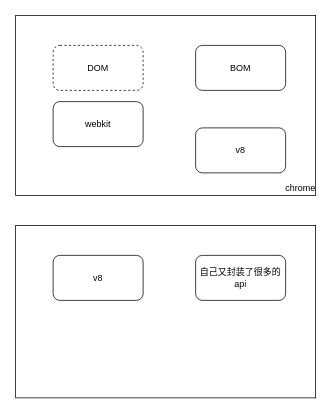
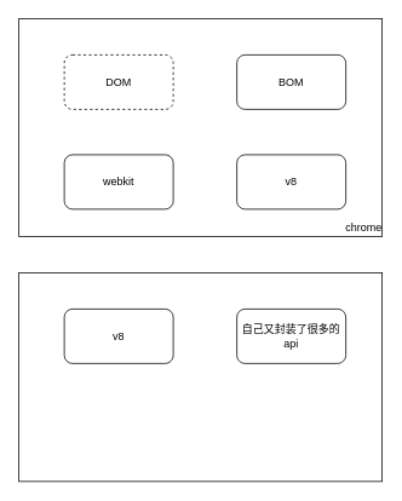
- <mxCell id="6" value="webkit" style="rounded=1;whiteSpace=wrap;html=1;" vertex="1" parent="1"><mxGeometry x="70" y="135" width="120" height="60" as="geometry" /></mxCell>
+ <mxCell id="6" value="webkit" style="rounded=1;whiteSpace=wrap;html=1;" vertex="1" parent="1"><mxGeometry x="70" y="170" width="120" height="60" as="geometry" /></mxCell>
